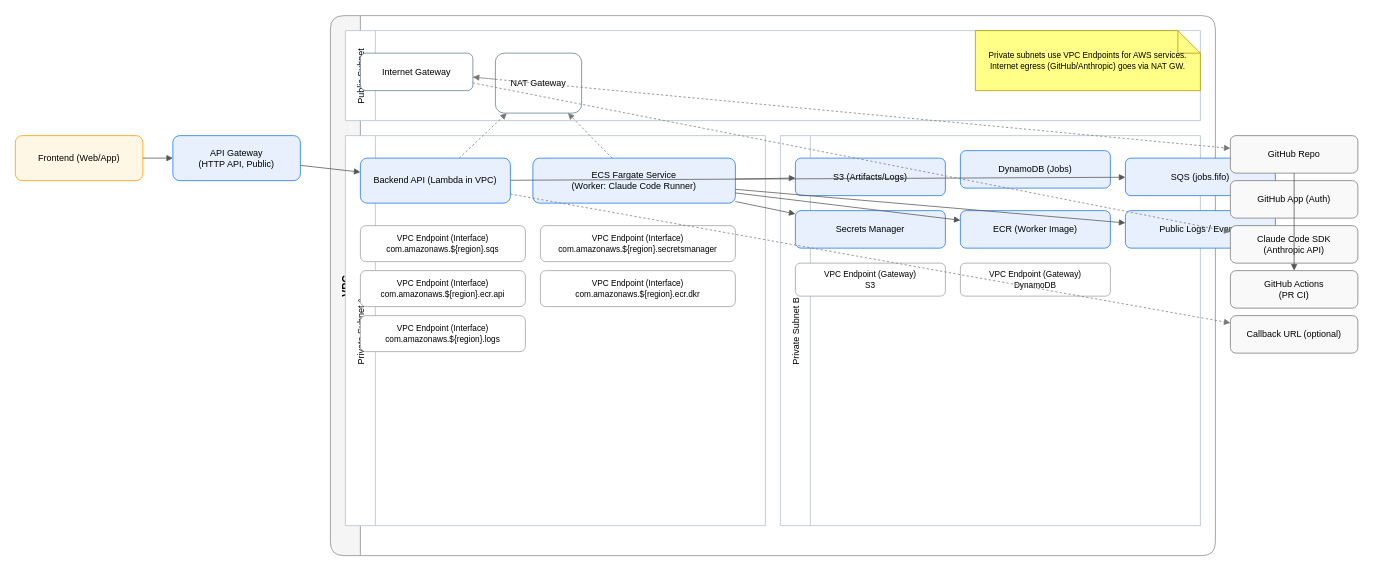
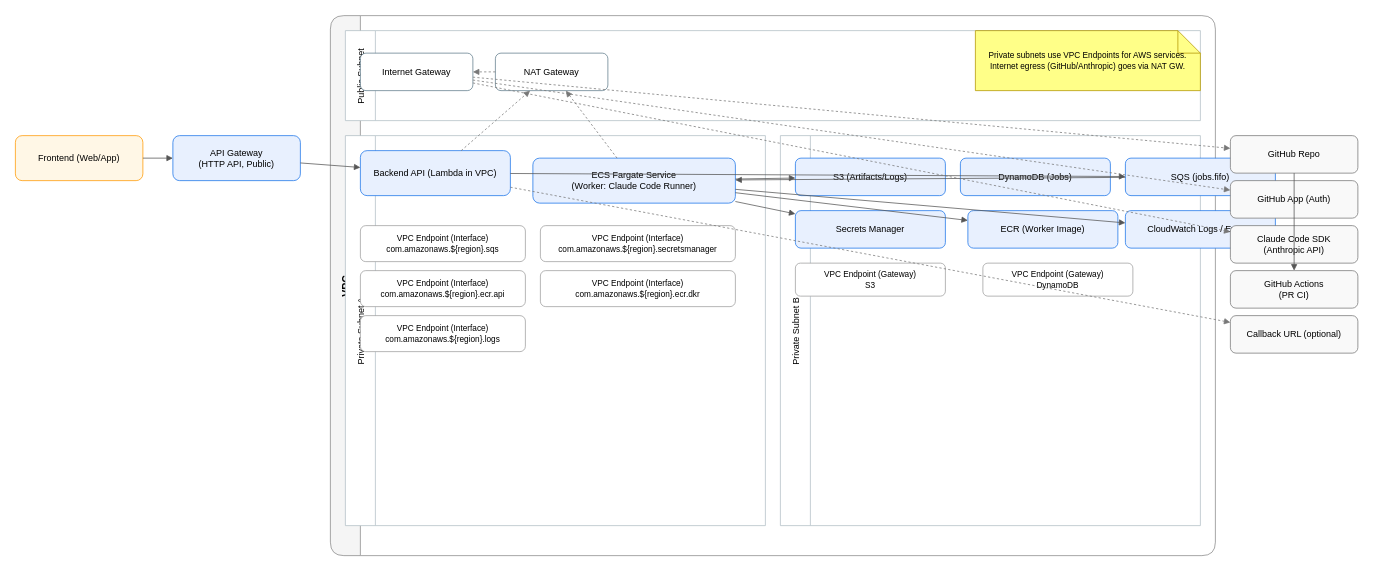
- <mxCell id="7" value="NAT Gateway" style="shape=rect;rounded=1;fillColor=#ffffff;strokeColor=#607d8b;whiteSpace=wrap;fontSize=12;" vertex="1" parent="5"><mxGeometry x="200" y="30" width="115" height="80" as="geometry" /></mxCell>
+ <mxCell id="7" value="NAT Gateway" style="shape=rect;rounded=1;fillColor=#ffffff;strokeColor=#607d8b;whiteSpace=wrap;fontSize=12;" vertex="1" parent="5"><mxGeometry x="200" y="30" width="150" height="50" as="geometry" /></mxCell>
+ <mxCell id="42" edge="1" parent="1" source="6" target="26" style="dashed=1;endArrow=block;strokeColor=#777;"><mxGeometry relative="1" as="geometry" /></mxCell>
- <mxCell id="18" value="DynamoDB (Jobs)" style="shape=rect;rounded=1;fillColor=#e8f0fe;strokeColor=#1a73e8;whiteSpace=wrap;fontSize=12;" vertex="1" parent="16"><mxGeometry x="240" y="20" width="200" height="50" as="geometry" /></mxCell>
+ <mxCell id="18" value="DynamoDB (Jobs)" style="shape=rect;rounded=1;fillColor=#e8f0fe;strokeColor=#1a73e8;whiteSpace=wrap;fontSize=12;" vertex="1" parent="16"><mxGeometry x="240" y="30" width="200" height="50" as="geometry" /></mxCell>
+ <mxCell id="33" edge="1" parent="1" source="19" target="10" style="endArrow=block;strokeColor=#555;"><mxGeometry relative="1" as="geometry" /></mxCell>
- <mxCell id="9" value="Backend API (Lambda in VPC)" style="shape=rect;rounded=1;fillColor=#e8f0fe;strokeColor=#1a73e8;whiteSpace=wrap;fontSize=12;" vertex="1" parent="8"><mxGeometry x="20" y="30" width="200" height="60" as="geometry" /></mxCell>
+ <mxCell id="9" value="Backend API (Lambda in VPC)" style="shape=rect;rounded=1;fillColor=#e8f0fe;strokeColor=#1a73e8;whiteSpace=wrap;fontSize=12;" vertex="1" parent="8"><mxGeometry x="20" y="20" width="200" height="60" as="geometry" /></mxCell>
- <mxCell id="21" value="ECR (Worker Image)" style="shape=rect;rounded=1;fillColor=#e8f0fe;strokeColor=#1a73e8;whiteSpace=wrap;fontSize=12;" vertex="1" parent="16"><mxGeometry x="240" y="100" width="200" height="50" as="geometry" /></mxCell>
+ <mxCell id="21" value="ECR (Worker Image)" style="shape=rect;rounded=1;fillColor=#e8f0fe;strokeColor=#1a73e8;whiteSpace=wrap;fontSize=12;" vertex="1" parent="16"><mxGeometry x="250" y="100" width="200" height="50" as="geometry" /></mxCell>
- <mxCell id="22" value="Public Logs / Events" style="shape=rect;rounded=1;fillColor=#e8f0fe;strokeColor=#1a73e8;whiteSpace=wrap;fontSize=12;" vertex="1" parent="16"><mxGeometry x="460" y="100" width="200" height="50" as="geometry" /></mxCell>
+ <mxCell id="22" value="CloudWatch Logs / Events" style="shape=rect;rounded=1;fillColor=#e8f0fe;strokeColor=#1a73e8;whiteSpace=wrap;fontSize=12;" vertex="1" parent="16"><mxGeometry x="460" y="100" width="200" height="50" as="geometry" /></mxCell>
- <mxCell id="24" value="VPC Endpoint (Gateway)&#10;DynamoDB" style="shape=rect;rounded=1;fillColor=#ffffff;strokeColor=#9e9e9e;whiteSpace=wrap;fontSize=11;" vertex="1" parent="16"><mxGeometry x="240" y="170" width="200" height="44" as="geometry" /></mxCell>
+ <mxCell id="24" value="VPC Endpoint (Gateway)&#10;DynamoDB" style="shape=rect;rounded=1;fillColor=#ffffff;strokeColor=#9e9e9e;whiteSpace=wrap;fontSize=11;" vertex="1" parent="16"><mxGeometry x="270" y="170" width="200" height="44" as="geometry" /></mxCell>
